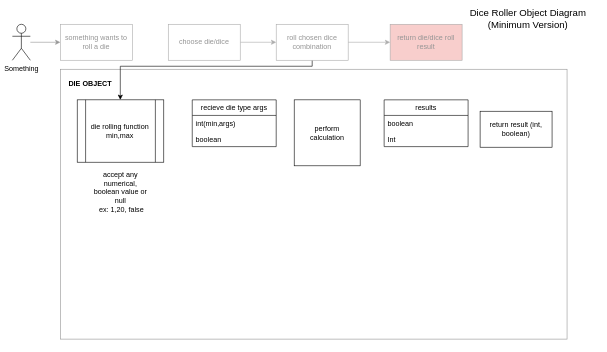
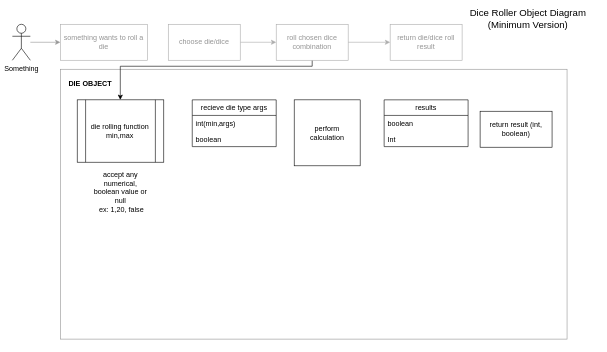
- <mxCell id="3" value="&lt;font color=&quot;#949494&quot;&gt;something wants to roll a die&lt;/font&gt;" style="rounded=0;whiteSpace=wrap;html=1;strokeColor=#ABABAB;" parent="1" vertex="1"><mxGeometry x="100" y="40" width="120" height="60" as="geometry" /></mxCell>
+ <mxCell id="3" value="&lt;font color=&quot;#949494&quot;&gt;something wants to roll a die&lt;/font&gt;" style="rounded=0;whiteSpace=wrap;html=1;strokeColor=#ABABAB;" parent="1" vertex="1"><mxGeometry x="100" y="40" width="145" height="60" as="geometry" /></mxCell>
- <mxCell id="9" value="&lt;font color=&quot;#949494&quot;&gt;return die/dice roll result&lt;/font&gt;" style="rounded=0;whiteSpace=wrap;html=1;strokeColor=#ABABAB;fillColor=#f8cecc;" parent="1" vertex="1"><mxGeometry x="650" y="40" width="120" height="60" as="geometry" /></mxCell>
+ <mxCell id="9" value="&lt;font color=&quot;#949494&quot;&gt;return die/dice roll result&lt;/font&gt;" style="rounded=0;whiteSpace=wrap;html=1;strokeColor=#ABABAB;" parent="1" vertex="1"><mxGeometry x="650" y="40" width="120" height="60" as="geometry" /></mxCell>
